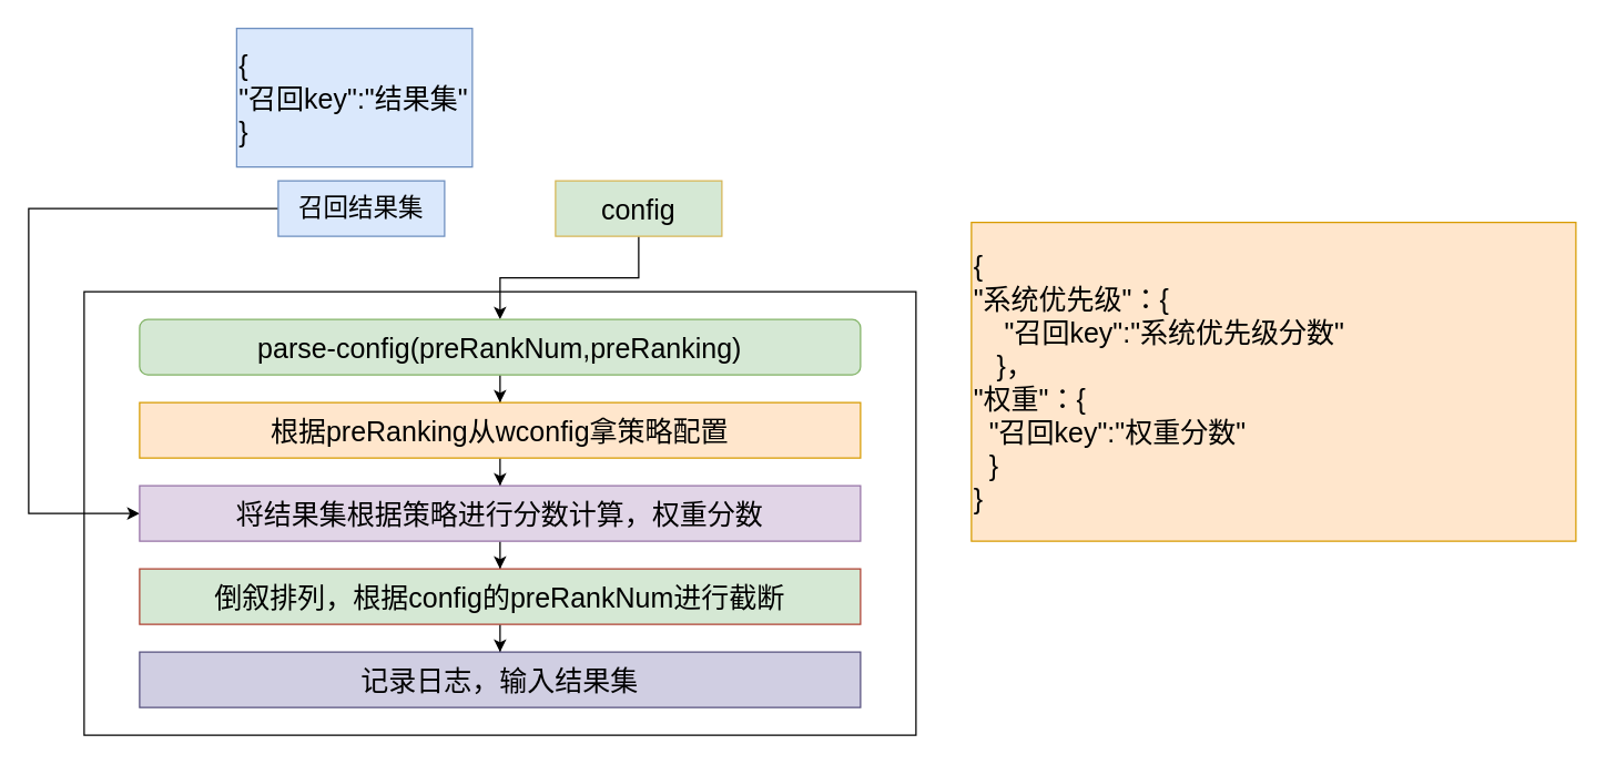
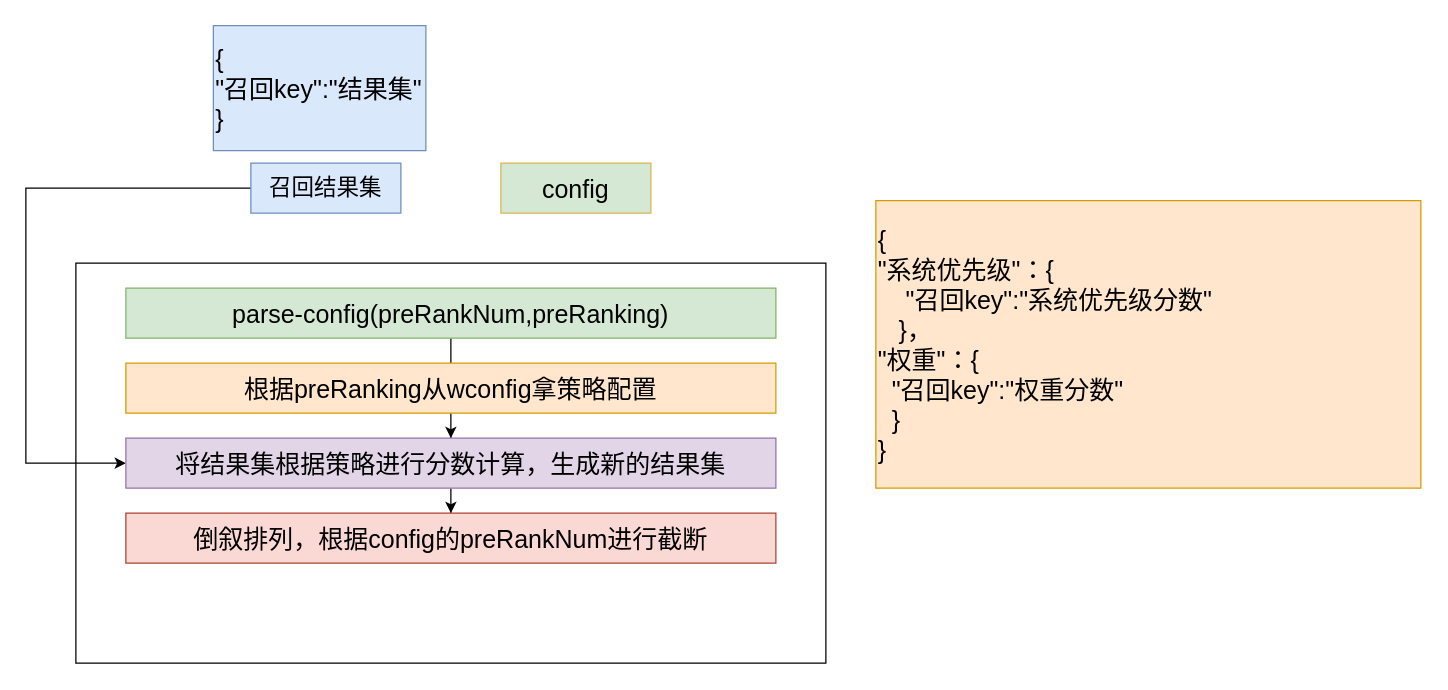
- <mxCell id="5" value="" style="edgeStyle=orthogonalEdgeStyle;rounded=0;orthogonalLoop=1;jettySize=auto;html=1;fontSize=20;" edge="1" parent="1" source="6" target="8"><mxGeometry relative="1" as="geometry" /></mxCell>
- <mxCell id="8" value="parse-config(preRankNum,preRanking)" style="whiteSpace=wrap;html=1;fontSize=20;fillColor=#d5e8d4;strokeColor=#82b366;rounded=1;" vertex="1" parent="1"><mxGeometry x="100" y="230" width="520" height="40" as="geometry" /></mxCell>
+ <mxCell id="8" value="parse-config(preRankNum,preRanking)" style="rounded=0;whiteSpace=wrap;html=1;fontSize=20;fillColor=#d5e8d4;strokeColor=#82b366;" vertex="1" parent="1"><mxGeometry x="100" y="230" width="520" height="40" as="geometry" /></mxCell>
- <mxCell id="7" value="" style="edgeStyle=orthogonalEdgeStyle;rounded=0;orthogonalLoop=1;jettySize=auto;html=1;fontSize=20;" edge="1" parent="1" source="8" target="10"><mxGeometry relative="1" as="geometry" /></mxCell>
+ <mxCell id="7" value="" style="edgeStyle=orthogonalEdgeStyle;rounded=0;orthogonalLoop=1;jettySize=auto;html=1;fontSize=20;endArrow=none;" edge="1" parent="1" source="8" target="10"><mxGeometry relative="1" as="geometry" /></mxCell>
- <mxCell id="12" value="将结果集根据策略进行分数计算，权重分数" style="rounded=0;whiteSpace=wrap;html=1;fontSize=20;fillColor=#e1d5e7;strokeColor=#9673a6;" vertex="1" parent="1"><mxGeometry x="100" y="350" width="520" height="40" as="geometry" /></mxCell>
+ <mxCell id="12" value="将结果集根据策略进行分数计算，生成新的结果集" style="rounded=0;whiteSpace=wrap;html=1;fontSize=20;fillColor=#e1d5e7;strokeColor=#9673a6;" vertex="1" parent="1"><mxGeometry x="100" y="350" width="520" height="40" as="geometry" /></mxCell>
- <mxCell id="16" value="倒叙排列，根据config的preRankNum进行截断" style="rounded=0;whiteSpace=wrap;html=1;fontSize=20;fillColor=#d5e8d4;strokeColor=#ae4132;" vertex="1" parent="1"><mxGeometry x="100" y="410" width="520" height="40" as="geometry" /></mxCell>
+ <mxCell id="16" value="倒叙排列，根据config的preRankNum进行截断" style="rounded=0;whiteSpace=wrap;html=1;fontSize=20;fillColor=#fad9d5;strokeColor=#ae4132;" vertex="1" parent="1"><mxGeometry x="100" y="410" width="520" height="40" as="geometry" /></mxCell>
- <mxCell id="15" value="" style="edgeStyle=orthogonalEdgeStyle;rounded=0;orthogonalLoop=1;jettySize=auto;html=1;fontSize=20;" edge="1" parent="1" source="16" target="17"><mxGeometry relative="1" as="geometry" /></mxCell>
- <mxCell id="17" value="记录日志，输入结果集" style="rounded=0;whiteSpace=wrap;html=1;fontSize=20;fillColor=#d0cee2;strokeColor=#56517e;" vertex="1" parent="1"><mxGeometry x="100" y="470" width="520" height="40" as="geometry" /></mxCell>
